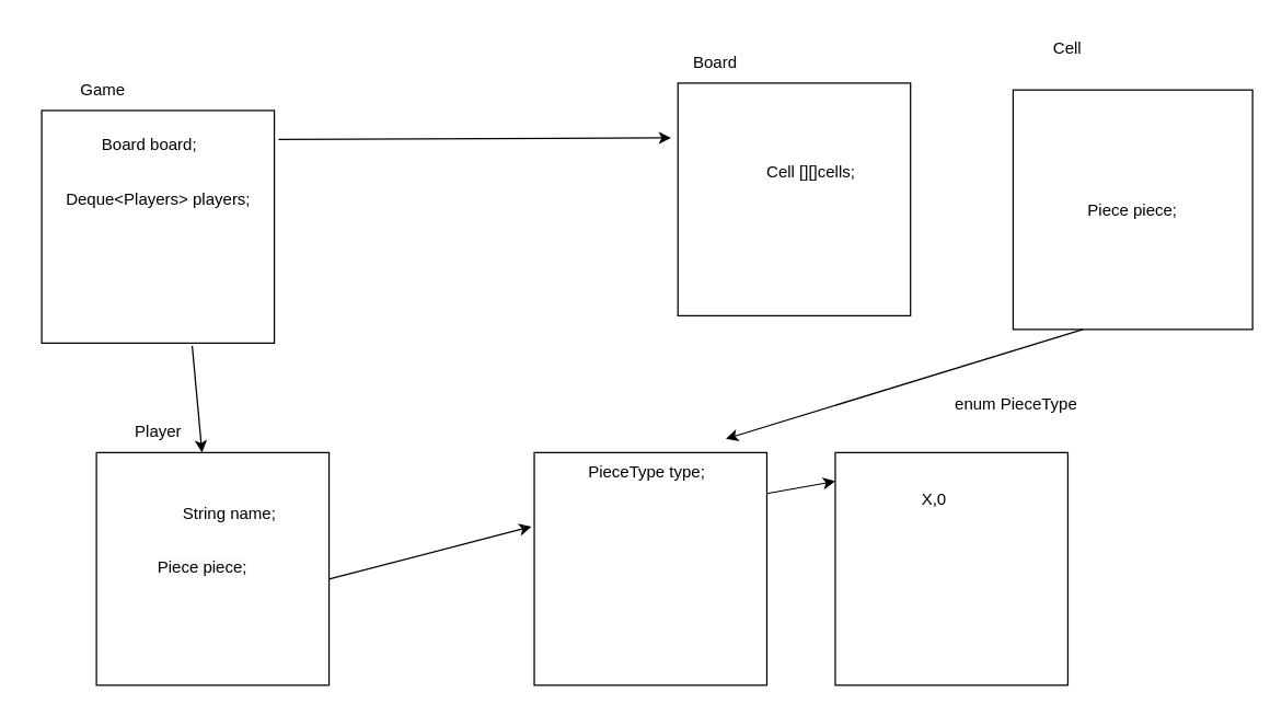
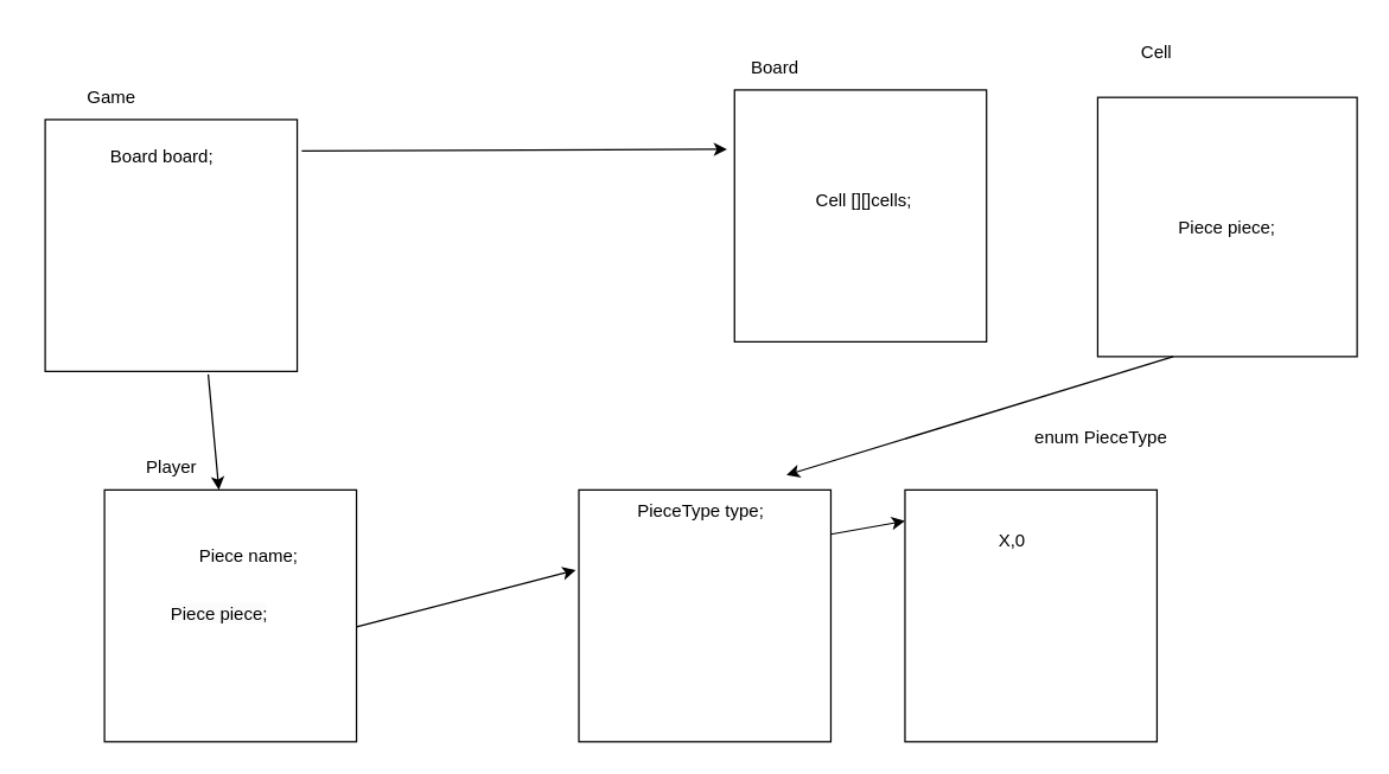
- <mxCell id="9" value="Cell [][]cells;" style="text;html=1;strokeColor=none;fillColor=none;align=center;verticalAlign=middle;whiteSpace=wrap;rounded=0;" vertex="1" parent="1"><mxGeometry x="520" y="110" width="145" height="30" as="geometry" /></mxCell>
+ <mxCell id="9" value="Cell [][]cells;" style="text;html=1;strokeColor=none;fillColor=none;align=center;verticalAlign=middle;whiteSpace=wrap;rounded=0;" vertex="1" parent="1"><mxGeometry x="510" y="120" width="145" height="30" as="geometry" /></mxCell>
- <mxCell id="11" value="Deque&amp;lt;Players&amp;gt; players;" style="text;html=1;strokeColor=none;fillColor=none;align=center;verticalAlign=middle;whiteSpace=wrap;rounded=0;" vertex="1" parent="1"><mxGeometry x="42.5" y="130" width="145" height="30" as="geometry" /></mxCell>
- <mxCell id="13" value="String name;" style="text;html=1;strokeColor=none;fillColor=none;align=center;verticalAlign=middle;whiteSpace=wrap;rounded=0;" vertex="1" parent="1"><mxGeometry x="95" y="360" width="145" height="30" as="geometry" /></mxCell>
+ <mxCell id="13" value="Piece name;" style="text;html=1;strokeColor=none;fillColor=none;align=center;verticalAlign=middle;whiteSpace=wrap;rounded=0;" vertex="1" parent="1"><mxGeometry x="95" y="360" width="145" height="30" as="geometry" /></mxCell>
